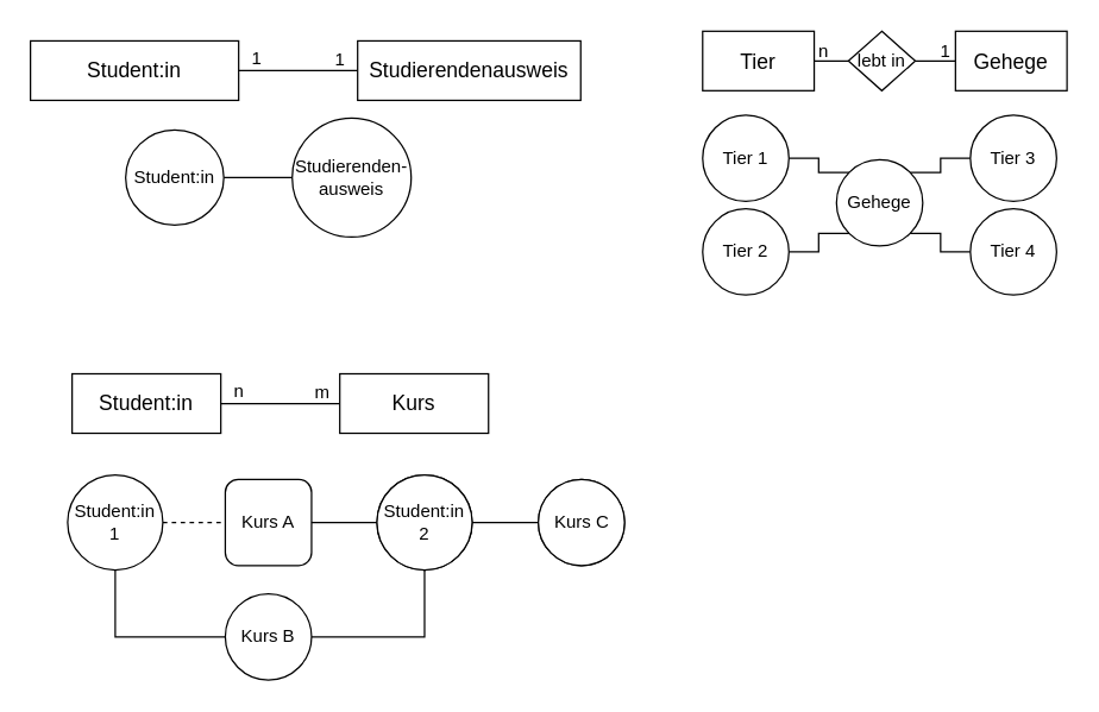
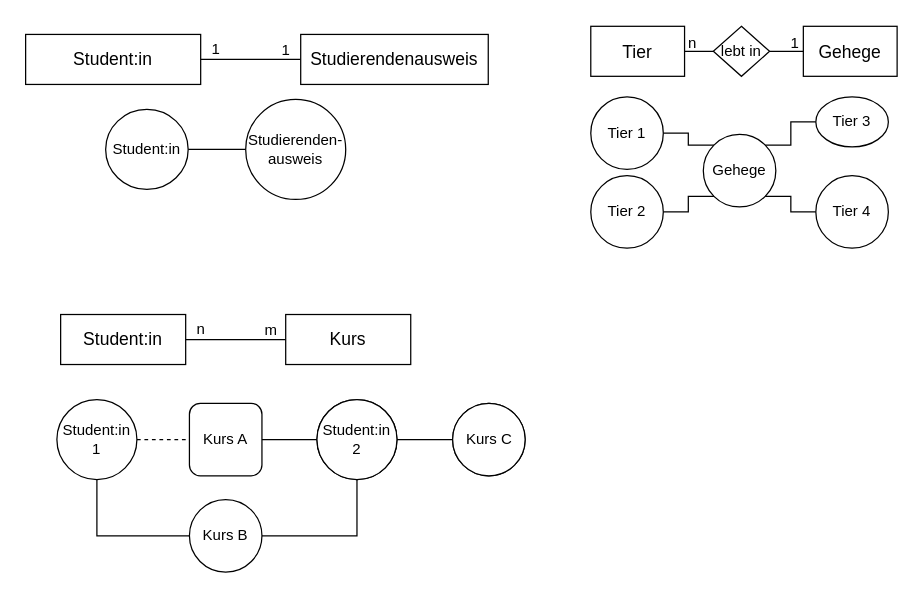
- <mxCell id="20" value="Tier 3" style="ellipse;whiteSpace=wrap;html=1;align=center;fontStyle=0;" vertex="1" parent="1"><mxGeometry x="652" y="77" width="58" height="58" as="geometry" /></mxCell>
+ <mxCell id="20" value="Tier 3" style="ellipse;whiteSpace=wrap;html=1;align=center;fontStyle=0;" vertex="1" parent="1"><mxGeometry x="652" y="77" width="58" height="40" as="geometry" /></mxCell>
